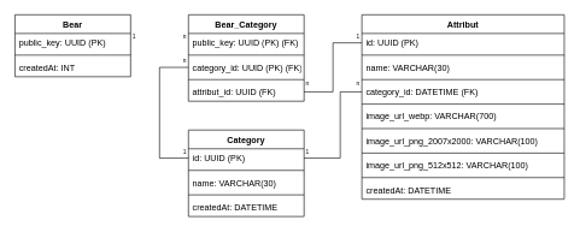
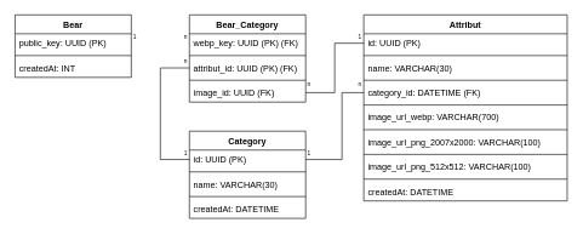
- <mxCell id="27" value="public_key: UUID (PK) (FK)" style="text;strokeColor=none;fillColor=none;align=left;verticalAlign=top;spacingLeft=4;spacingRight=4;overflow=hidden;rotatable=0;points=[[0,0.5],[1,0.5]];portConstraint=eastwest;" parent="26" vertex="1"><mxGeometry y="26" width="160" height="26" as="geometry" /></mxCell>
+ <mxCell id="27" value="webp_key: UUID (PK) (FK)" style="text;strokeColor=none;fillColor=none;align=left;verticalAlign=top;spacingLeft=4;spacingRight=4;overflow=hidden;rotatable=0;points=[[0,0.5],[1,0.5]];portConstraint=eastwest;" parent="26" vertex="1"><mxGeometry y="26" width="160" height="26" as="geometry" /></mxCell>
- <mxCell id="29" value="category_id: UUID (PK) (FK)" style="text;strokeColor=none;fillColor=none;align=left;verticalAlign=top;spacingLeft=4;spacingRight=4;overflow=hidden;rotatable=0;points=[[0,0.5],[1,0.5]];portConstraint=eastwest;" parent="26" vertex="1"><mxGeometry y="60" width="160" height="26" as="geometry" /></mxCell>
+ <mxCell id="29" value="attribut_id: UUID (PK) (FK)" style="text;strokeColor=none;fillColor=none;align=left;verticalAlign=top;spacingLeft=4;spacingRight=4;overflow=hidden;rotatable=0;points=[[0,0.5],[1,0.5]];portConstraint=eastwest;" parent="26" vertex="1"><mxGeometry y="60" width="160" height="26" as="geometry" /></mxCell>
- <mxCell id="31" value="attribut_id: UUID (FK) " style="text;strokeColor=none;fillColor=none;align=left;verticalAlign=top;spacingLeft=4;spacingRight=4;overflow=hidden;rotatable=0;points=[[0,0.5],[1,0.5]];portConstraint=eastwest;" parent="26" vertex="1"><mxGeometry y="94" width="160" height="26" as="geometry" /></mxCell>
+ <mxCell id="31" value="image_id: UUID (FK) " style="text;strokeColor=none;fillColor=none;align=left;verticalAlign=top;spacingLeft=4;spacingRight=4;overflow=hidden;rotatable=0;points=[[0,0.5],[1,0.5]];portConstraint=eastwest;" parent="26" vertex="1"><mxGeometry y="94" width="160" height="26" as="geometry" /></mxCell>
